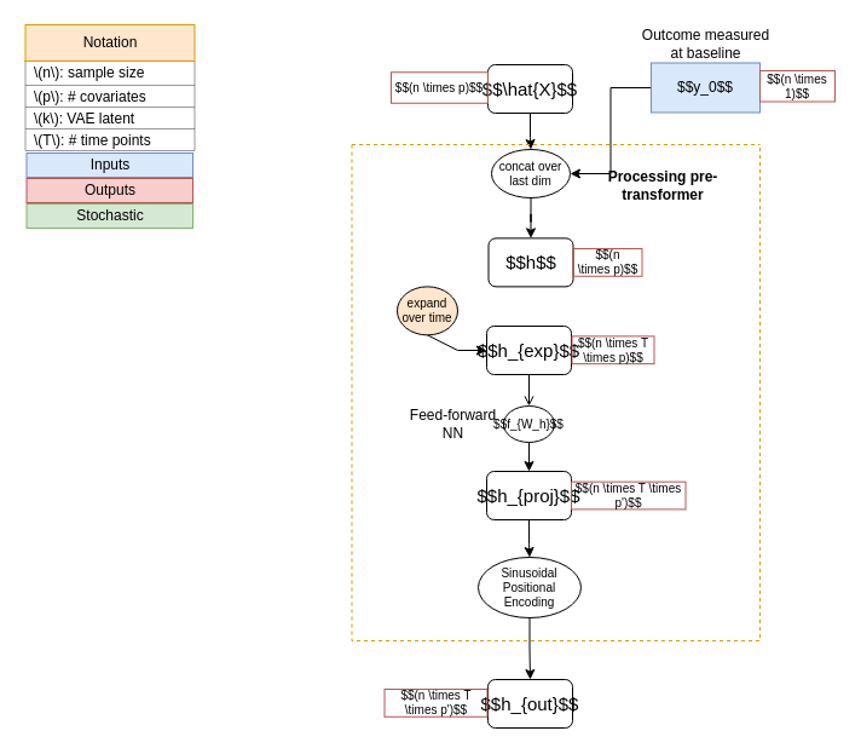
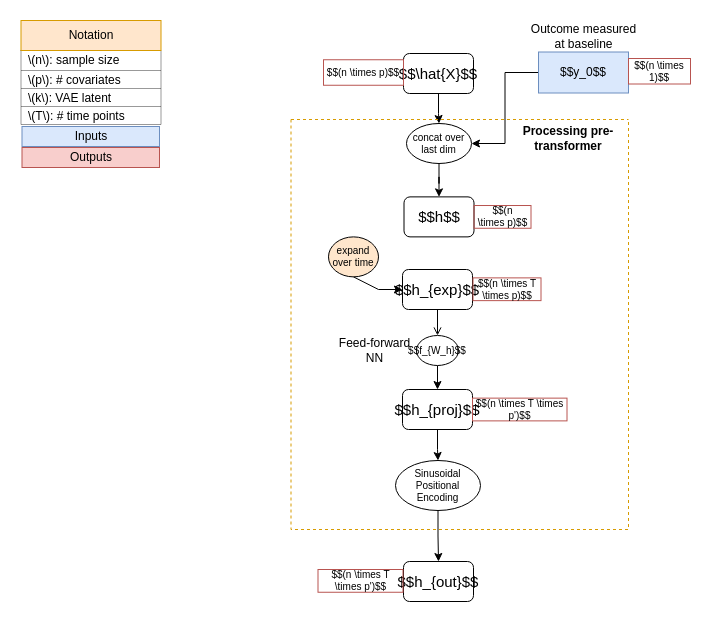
- <mxCell id="29" value="&lt;b&gt;Processing pre-transformer&lt;/b&gt;" style="text;html=1;align=center;verticalAlign=middle;whiteSpace=wrap;rounded=0;" parent="28" vertex="1"><mxGeometry x="197.5" y="24" width="120" height="20" as="geometry" /></mxCell>
+ <mxCell id="29" value="&lt;b&gt;Processing pre-transformer&lt;/b&gt;" style="text;html=1;align=center;verticalAlign=middle;whiteSpace=wrap;rounded=0;" parent="28" vertex="1"><mxGeometry x="217.5" y="9" width="120" height="20" as="geometry" /></mxCell>
- <mxCell id="26" value="Stochastic" style="rounded=0;whiteSpace=wrap;html=1;fillColor=#d5e8d4;strokeColor=#82b366;" parent="1" vertex="1"><mxGeometry x="21.5" y="168" width="137.5" height="20" as="geometry" /></mxCell>
